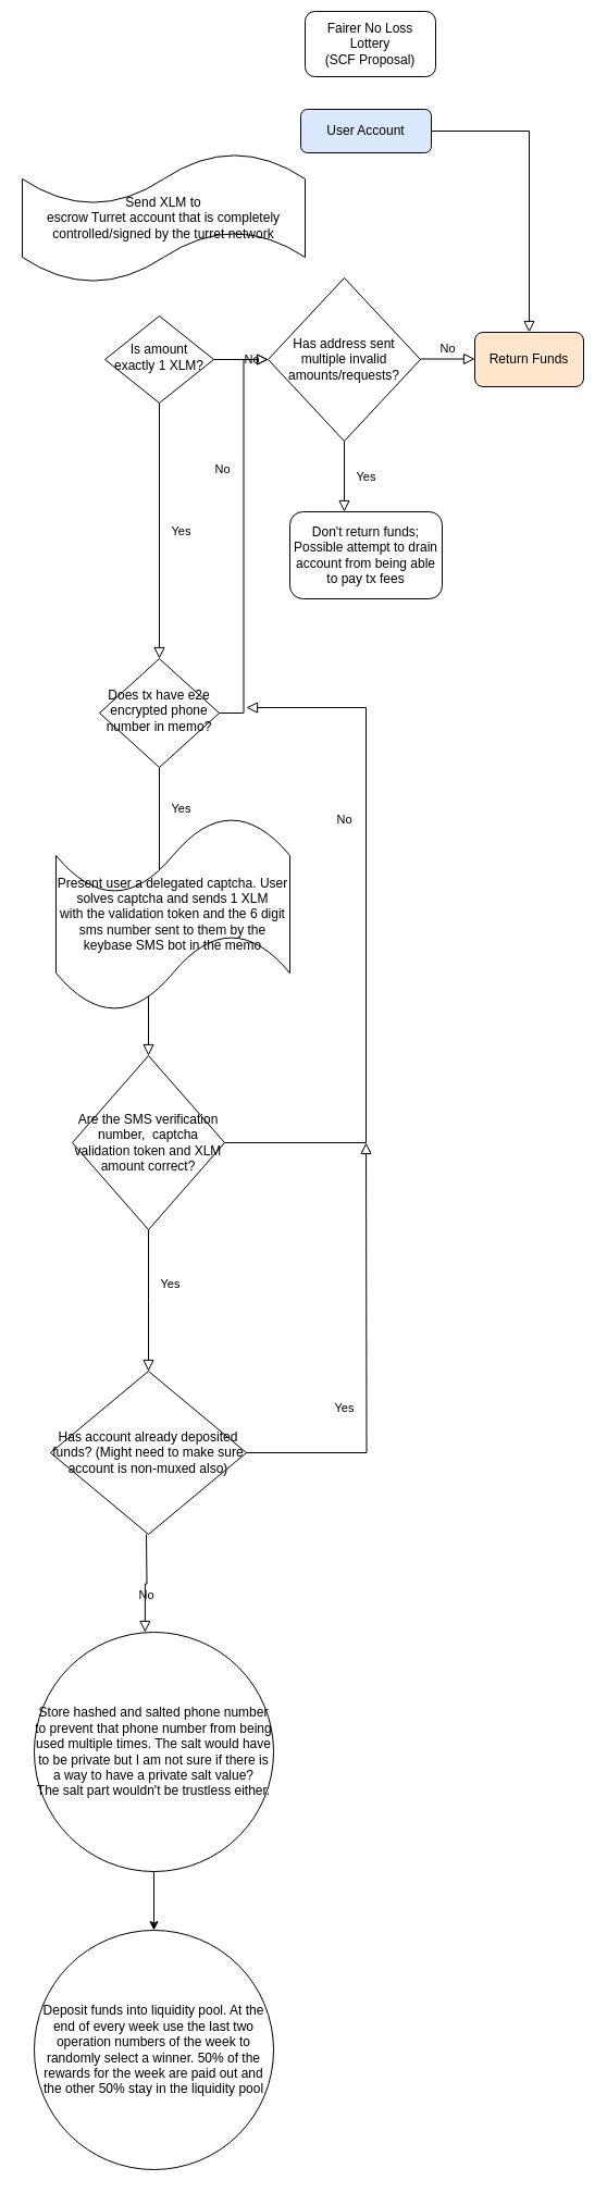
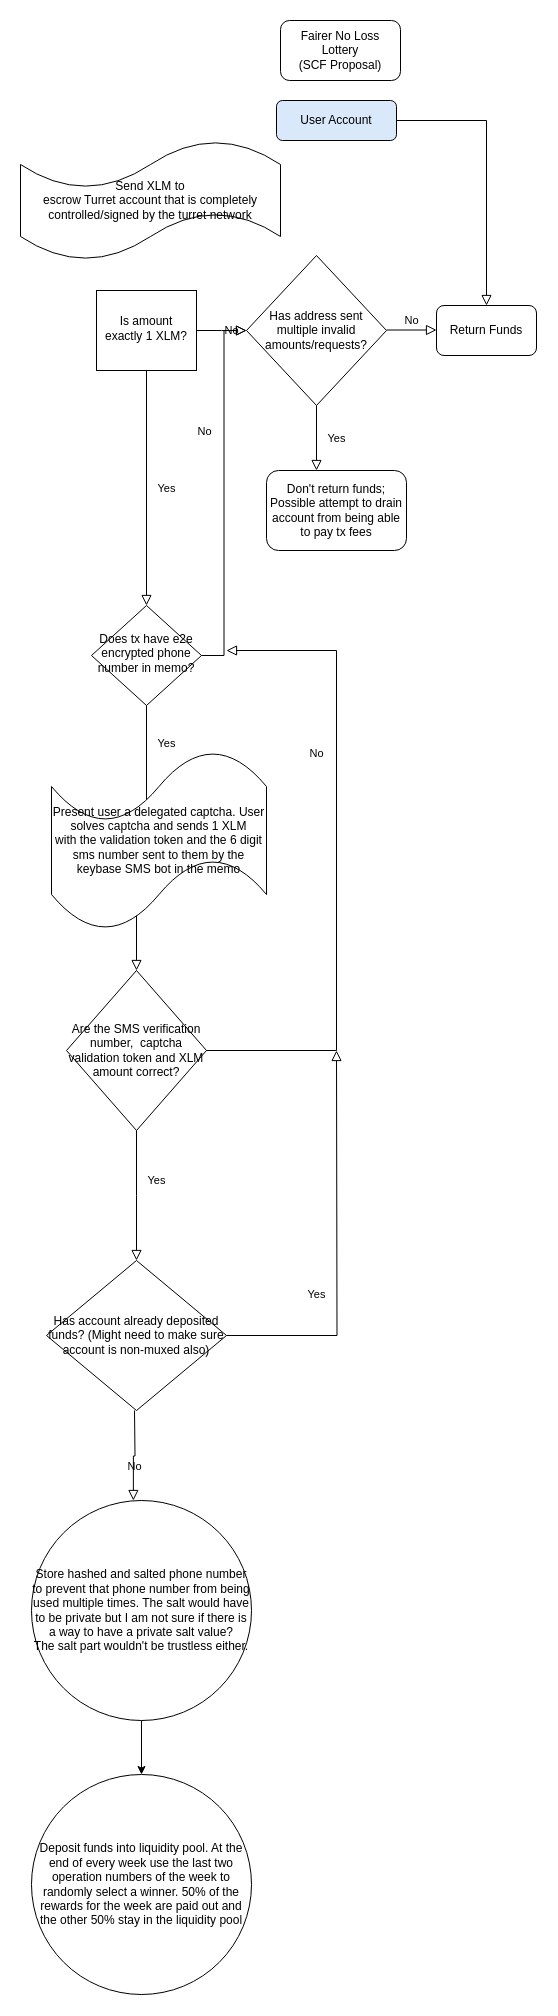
- <mxCell id="10" value="&lt;div&gt;Fairer No Loss Lottery&lt;/div&gt;&lt;div&gt;(SCF Proposal)&lt;br&gt;&lt;/div&gt;" style="rounded=1;whiteSpace=wrap;html=1;" vertex="1" parent="1"><mxGeometry x="280" y="10" width="120" height="60" as="geometry" /></mxCell>
+ <mxCell id="10" value="&lt;div&gt;Fairer No Loss Lottery&lt;/div&gt;&lt;div&gt;(SCF Proposal)&lt;br&gt;&lt;/div&gt;" style="rounded=1;whiteSpace=wrap;html=1;" vertex="1" parent="1"><mxGeometry x="280" width="120" height="60" as="geometry" y="20" /></mxCell>
- <mxCell id="6" value="Is amount exactly 1 XLM?" style="rhombus;whiteSpace=wrap;html=1;shadow=0;fontFamily=Helvetica;fontSize=12;align=center;strokeWidth=1;spacing=6;spacingTop=-4;" parent="1" vertex="1"><mxGeometry x="96" y="290" width="100" height="80" as="geometry" /></mxCell>
+ <mxCell id="6" value="Is amount exactly 1 XLM?" style="whiteSpace=wrap;html=1;shadow=0;fontFamily=Helvetica;fontSize=12;align=center;strokeWidth=1;spacing=6;spacingTop=-4;rounded=0;" parent="1" vertex="1"><mxGeometry x="96" y="290" width="100" height="80" as="geometry" /></mxCell>
- <mxCell id="16" value="Return Funds" style="rounded=1;whiteSpace=wrap;html=1;fillColor=#ffe6cc;" vertex="1" parent="1"><mxGeometry x="436" y="305" width="100" height="50" as="geometry" /></mxCell>
+ <mxCell id="16" value="Return Funds" style="rounded=1;whiteSpace=wrap;html=1;" vertex="1" parent="1"><mxGeometry x="436" y="305" width="100" height="50" as="geometry" /></mxCell>
